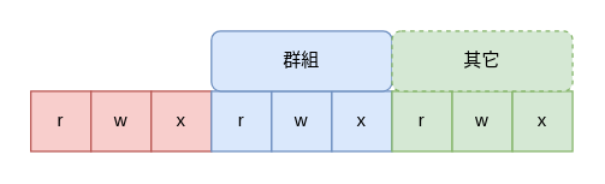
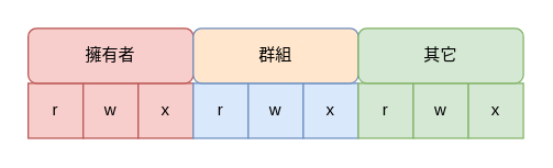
+ <mxCell id="11" value="擁有者" style="rounded=1;whiteSpace=wrap;html=1;fillColor=#f8cecc;strokeColor=#b85450;" vertex="1" parent="1"><mxGeometry x="20" y="20" width="120" height="40" as="geometry" /></mxCell>
- <mxCell id="12" value="群組" style="rounded=1;whiteSpace=wrap;html=1;fillColor=#dae8fc;strokeColor=#6c8ebf;" vertex="1" parent="1"><mxGeometry x="140" y="20" width="120" height="40" as="geometry" /></mxCell>
+ <mxCell id="12" value="群組" style="rounded=1;whiteSpace=wrap;html=1;fillColor=#ffe6cc;strokeColor=#6c8ebf;" vertex="1" parent="1"><mxGeometry x="140" y="20" width="120" height="40" as="geometry" /></mxCell>
- <mxCell id="13" value="其它" style="rounded=1;whiteSpace=wrap;html=1;fillColor=#d5e8d4;strokeColor=#82b366;dashed=1;" vertex="1" parent="1"><mxGeometry x="260" y="20" width="120" height="40" as="geometry" /></mxCell>
+ <mxCell id="13" value="其它" style="rounded=1;whiteSpace=wrap;html=1;fillColor=#d5e8d4;strokeColor=#82b366;" vertex="1" parent="1"><mxGeometry x="260" y="20" width="120" height="40" as="geometry" /></mxCell>
